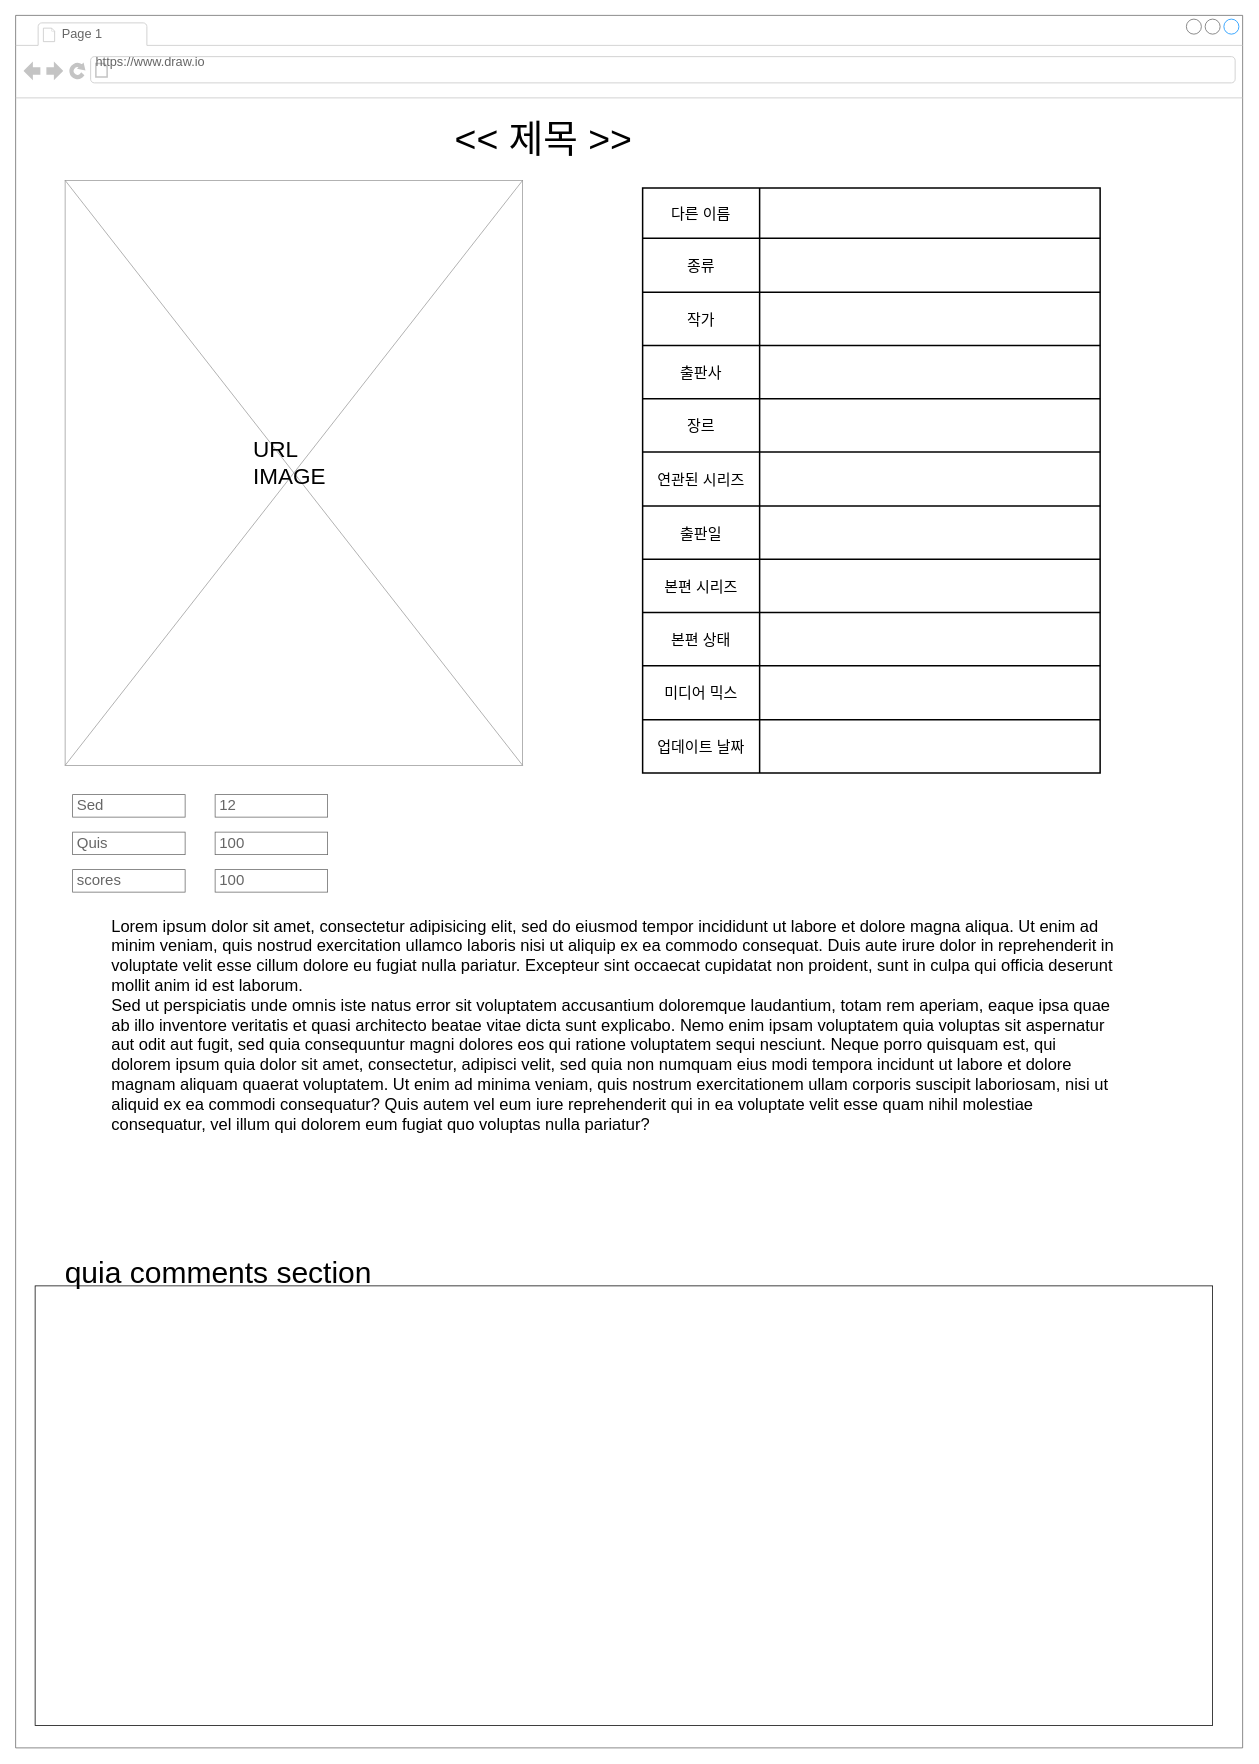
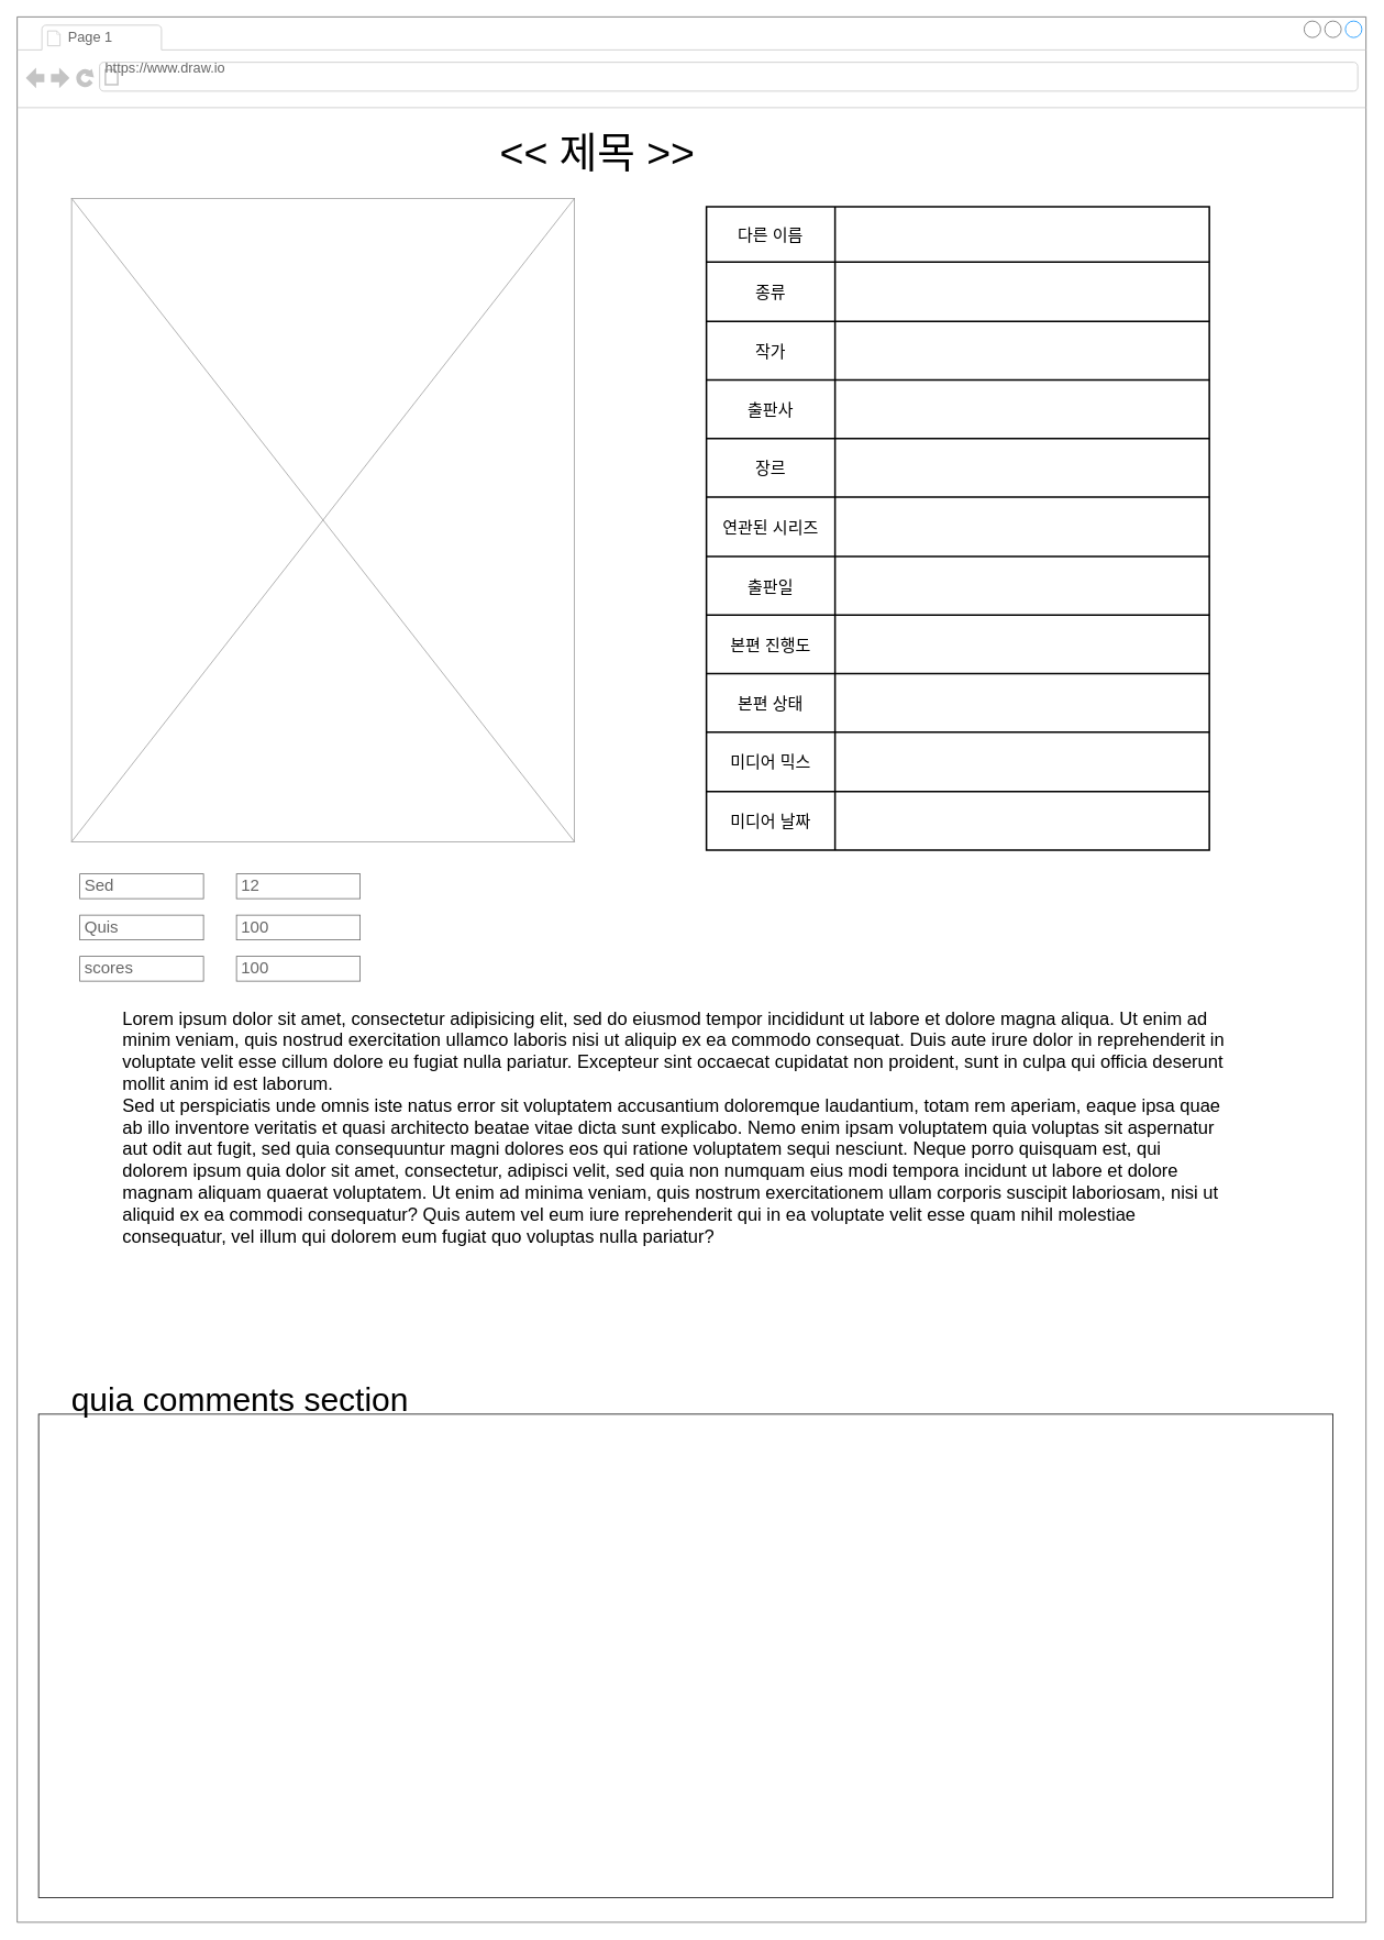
- <mxCell id="42" value="&lt;font style=&quot;font-size: 30px;&quot;&gt;URL IMAGE&lt;/font&gt;" style="text;strokeColor=none;fillColor=none;align=left;verticalAlign=middle;spacingLeft=4;spacingRight=4;overflow=hidden;points=[[0,0.5],[1,0.5]];portConstraint=eastwest;rotatable=0;whiteSpace=wrap;html=1;movable=0;resizable=0;deletable=0;editable=0;locked=1;connectable=0;" vertex="1" parent="1"><mxGeometry x="331" y="540" width="120" height="152.5" as="geometry" /></mxCell>
- <mxCell id="29" value="본편 시리즈" style="shape=partialRectangle;html=1;whiteSpace=wrap;connectable=0;fillColor=none;top=0;left=0;bottom=0;right=0;overflow=hidden;fontSize=20;" vertex="1" parent="28"><mxGeometry width="156" height="71" as="geometry"><mxRectangle width="156" height="71" as="alternateBounds" /></mxGeometry></mxCell>
+ <mxCell id="29" value="본편 진행도" style="shape=partialRectangle;html=1;whiteSpace=wrap;connectable=0;fillColor=none;top=0;left=0;bottom=0;right=0;overflow=hidden;fontSize=20;" vertex="1" parent="28"><mxGeometry width="156" height="71" as="geometry"><mxRectangle width="156" height="71" as="alternateBounds" /></mxGeometry></mxCell>
- <mxCell id="38" value="업데이트 날짜" style="shape=partialRectangle;html=1;whiteSpace=wrap;connectable=0;fillColor=none;top=0;left=0;bottom=0;right=0;overflow=hidden;fontSize=20;" vertex="1" parent="37"><mxGeometry width="156" height="71" as="geometry"><mxRectangle width="156" height="71" as="alternateBounds" /></mxGeometry></mxCell>
+ <mxCell id="38" value="미디어 날짜" style="shape=partialRectangle;html=1;whiteSpace=wrap;connectable=0;fillColor=none;top=0;left=0;bottom=0;right=0;overflow=hidden;fontSize=20;" vertex="1" parent="37"><mxGeometry width="156" height="71" as="geometry"><mxRectangle width="156" height="71" as="alternateBounds" /></mxGeometry></mxCell>
